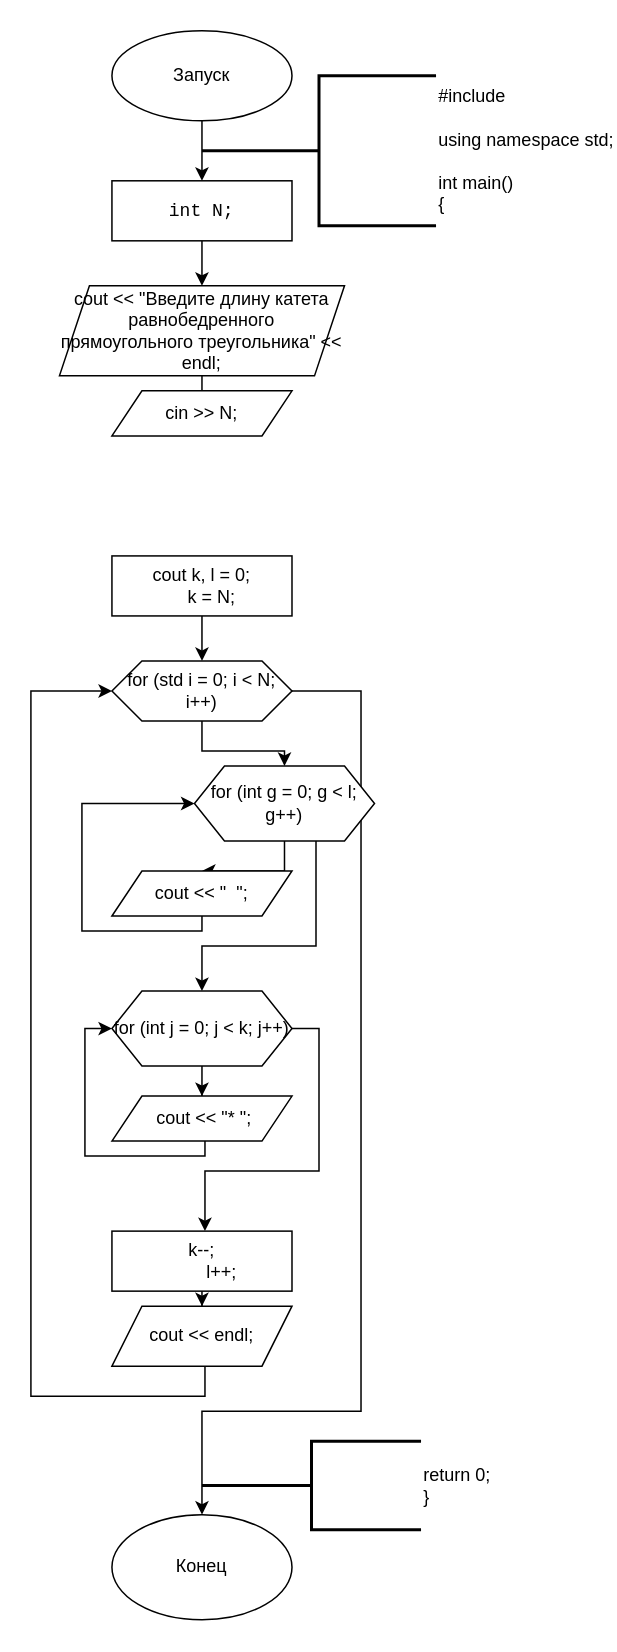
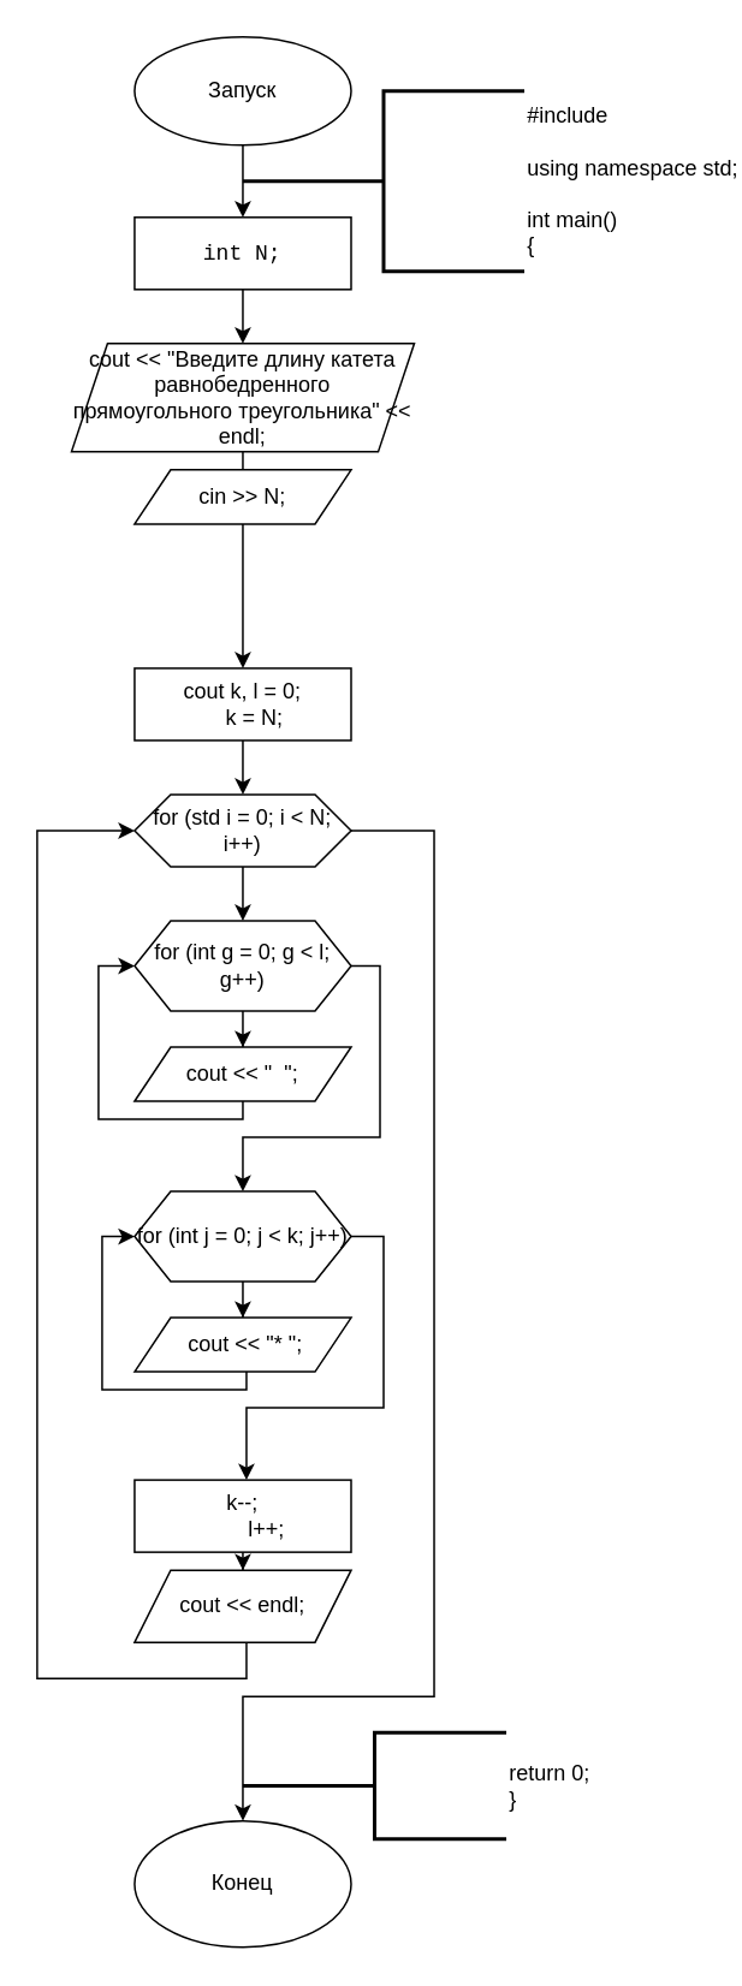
+ <mxCell id="28" style="edgeStyle=orthogonalEdgeStyle;rounded=0;orthogonalLoop=1;jettySize=auto;html=1;entryX=0.5;entryY=0;entryDx=0;entryDy=0;" edge="1" parent="1" source="29" target="9"><mxGeometry relative="1" as="geometry" /></mxCell>
- <mxCell id="15" value="for (int g = 0; g &amp;lt; l; g++)" style="shape=hexagon;perimeter=hexagonPerimeter2;whiteSpace=wrap;html=1;fixedSize=1;rounded=0;" vertex="1" parent="1"><mxGeometry x="129" y="510" width="120" height="50" as="geometry" /></mxCell>
+ <mxCell id="15" value="for (int g = 0; g &amp;lt; l; g++)" style="shape=hexagon;perimeter=hexagonPerimeter2;whiteSpace=wrap;html=1;fixedSize=1;rounded=0;" vertex="1" parent="1"><mxGeometry x="74" y="510" width="120" height="50" as="geometry" /></mxCell>
